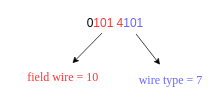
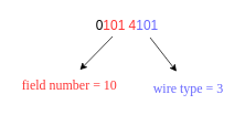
- <mxCell id="6" value="&lt;font color=&quot;#ff3333&quot;&gt;field wire = 10&lt;/font&gt;" style="text;html=1;align=center;verticalAlign=middle;resizable=0;points=[];autosize=1;strokeColor=none;fillColor=none;fontSize=16;fontFamily=Times New Roman;fontColor=#000000;" vertex="1" parent="1"><mxGeometry x="20" y="90" width="125" height="23" as="geometry" /></mxCell>
+ <mxCell id="6" value="&lt;font color=&quot;#ff3333&quot;&gt;field number = 10&lt;/font&gt;" style="text;html=1;align=center;verticalAlign=middle;resizable=0;points=[];autosize=1;strokeColor=none;fillColor=none;fontSize=16;fontFamily=Times New Roman;fontColor=#000000;" vertex="1" parent="1"><mxGeometry x="20" y="90" width="125" height="23" as="geometry" /></mxCell>
- <mxCell id="5" value="&lt;font color=&quot;#6666ff&quot;&gt;wire type = 7&lt;/font&gt;" style="text;html=1;align=center;verticalAlign=middle;resizable=0;points=[];autosize=1;strokeColor=none;fillColor=none;fontSize=16;fontFamily=Times New Roman;fontColor=#000000;" vertex="1" parent="1"><mxGeometry x="179" y="94" width="95" height="23" as="geometry" /></mxCell>
+ <mxCell id="5" value="&lt;font color=&quot;#6666ff&quot;&gt;wire type = 3&lt;/font&gt;" style="text;html=1;align=center;verticalAlign=middle;resizable=0;points=[];autosize=1;strokeColor=none;fillColor=none;fontSize=16;fontFamily=Times New Roman;fontColor=#000000;" vertex="1" parent="1"><mxGeometry x="179" y="94" width="95" height="23" as="geometry" /></mxCell>
